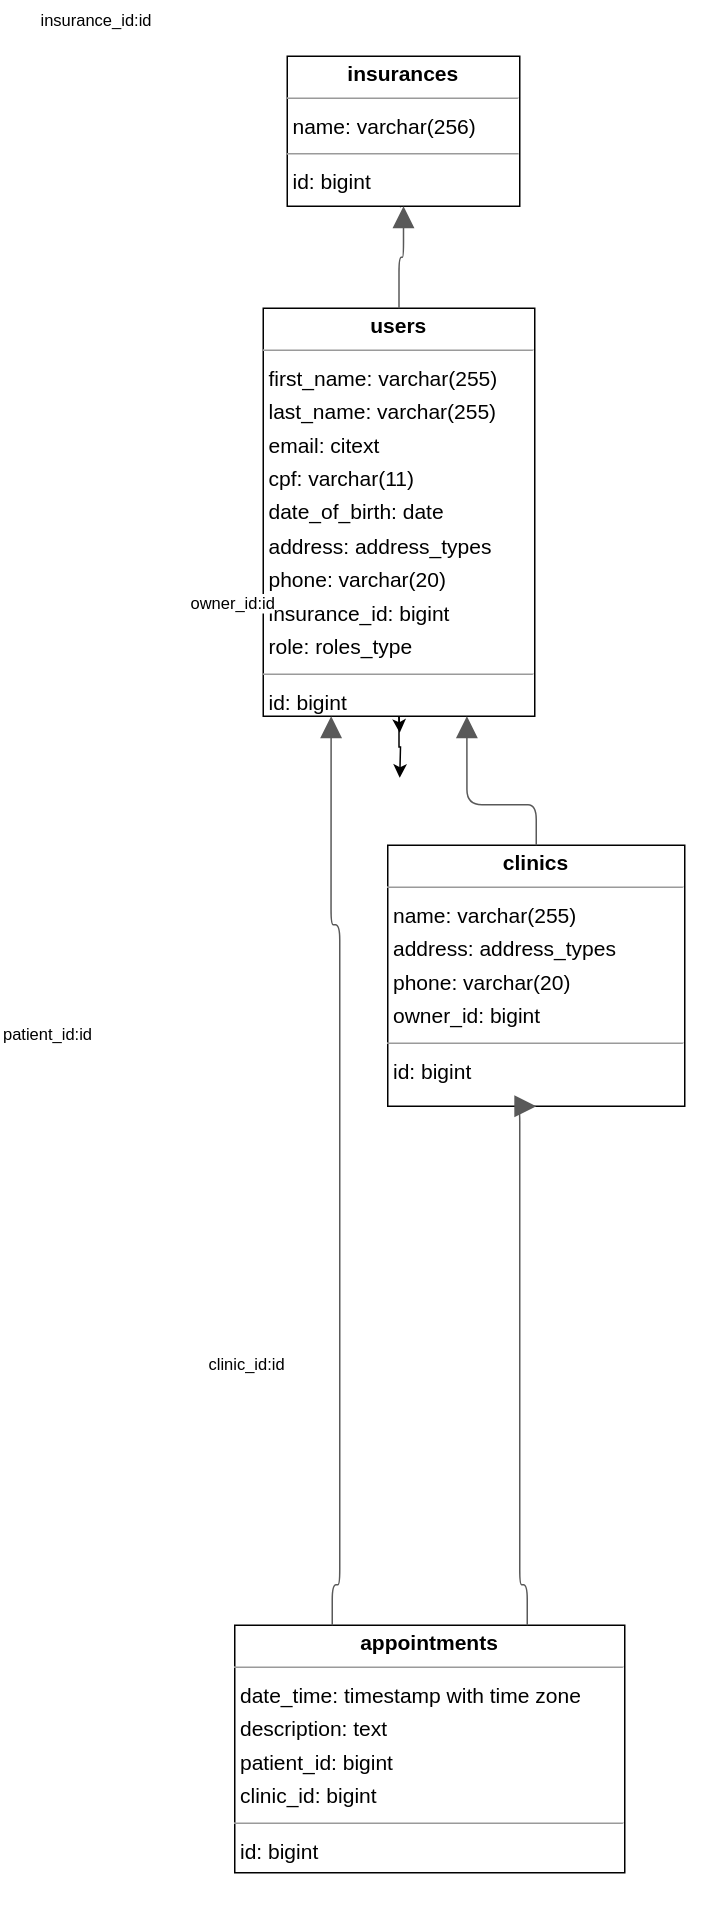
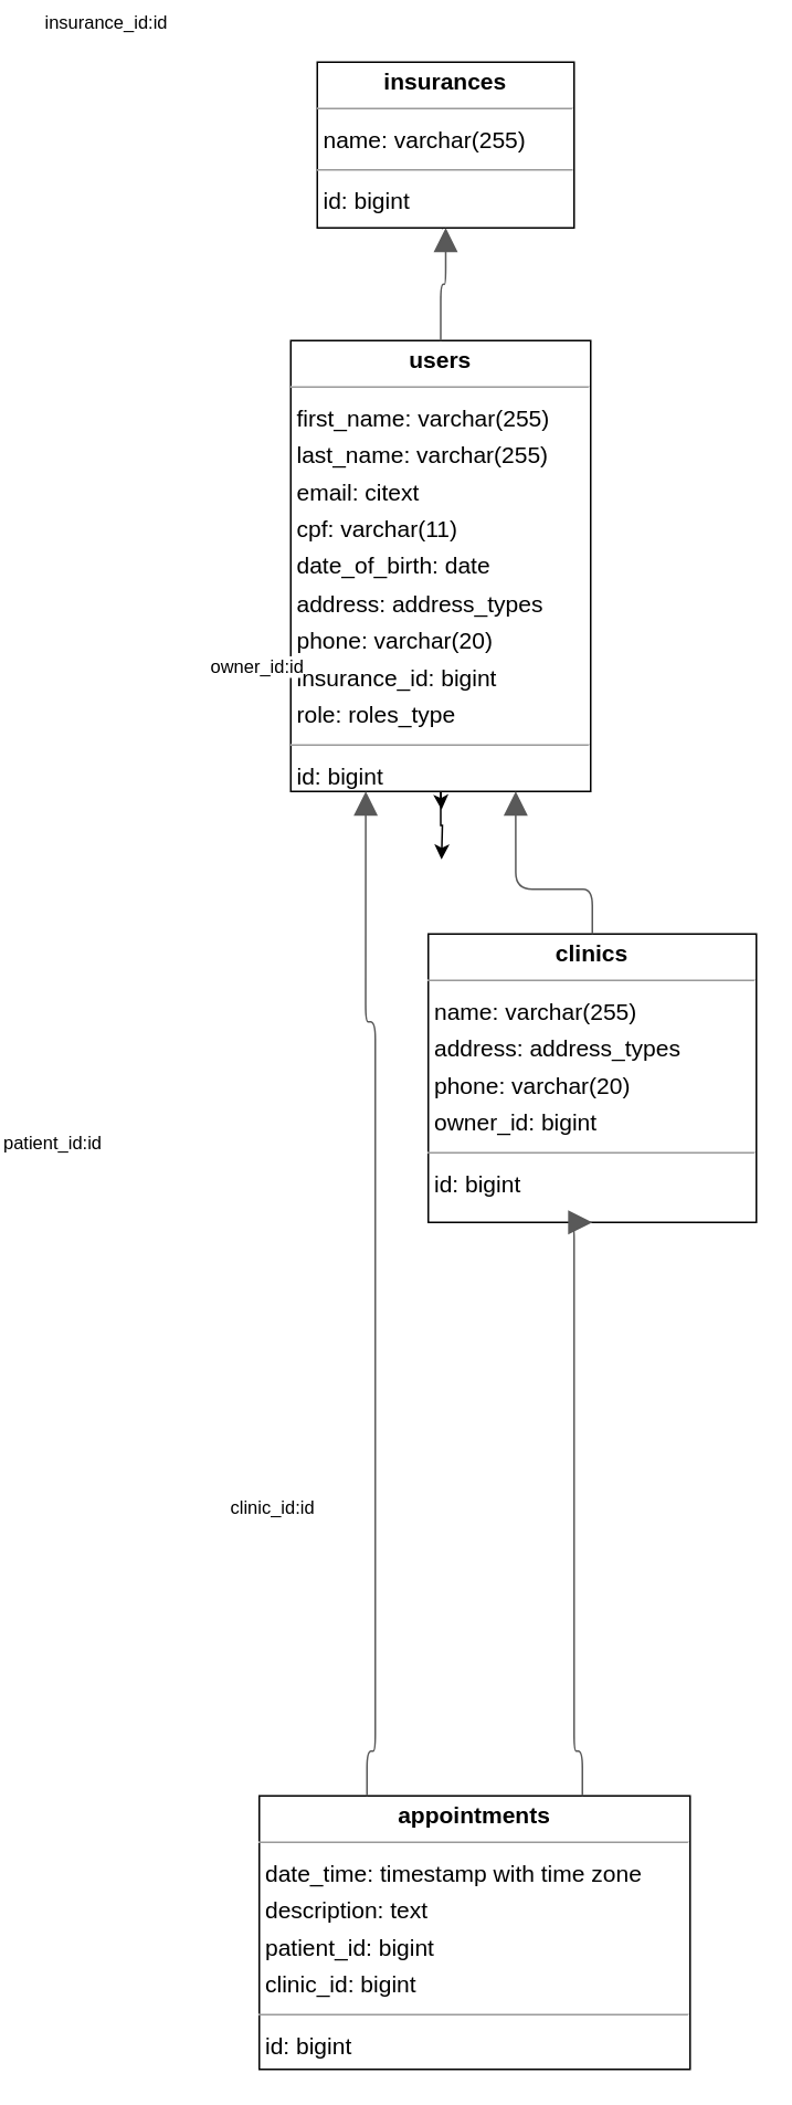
- <mxCell id="5" value="&lt;p style=&quot;margin:0px;margin-top:4px;text-align:center;&quot;&gt;&lt;b&gt;insurances&lt;/b&gt;&lt;/p&gt;&lt;hr size=&quot;1&quot;/&gt;&lt;p style=&quot;margin:0 0 0 4px;line-height:1.6;&quot;&gt; name: varchar(256)&lt;/p&gt;&lt;hr size=&quot;1&quot;/&gt;&lt;p style=&quot;margin:0 0 0 4px;line-height:1.6;&quot;&gt; id: bigint&lt;/p&gt;" style="verticalAlign=top;align=left;overflow=fill;fontSize=14;fontFamily=Helvetica;html=1;rounded=0;shadow=0;comic=0;labelBackgroundColor=none;strokeWidth=1;" parent="1" vertex="1"><mxGeometry x="55" y="20" width="155" height="100" as="geometry" /></mxCell>
+ <mxCell id="5" value="&lt;p style=&quot;margin:0px;margin-top:4px;text-align:center;&quot;&gt;&lt;b&gt;insurances&lt;/b&gt;&lt;/p&gt;&lt;hr size=&quot;1&quot;/&gt;&lt;p style=&quot;margin:0 0 0 4px;line-height:1.6;&quot;&gt; name: varchar(255)&lt;/p&gt;&lt;hr size=&quot;1&quot;/&gt;&lt;p style=&quot;margin:0 0 0 4px;line-height:1.6;&quot;&gt; id: bigint&lt;/p&gt;" style="verticalAlign=top;align=left;overflow=fill;fontSize=14;fontFamily=Helvetica;html=1;rounded=0;shadow=0;comic=0;labelBackgroundColor=none;strokeWidth=1;" parent="1" vertex="1"><mxGeometry x="55" y="20" width="155" height="100" as="geometry" /></mxCell>
